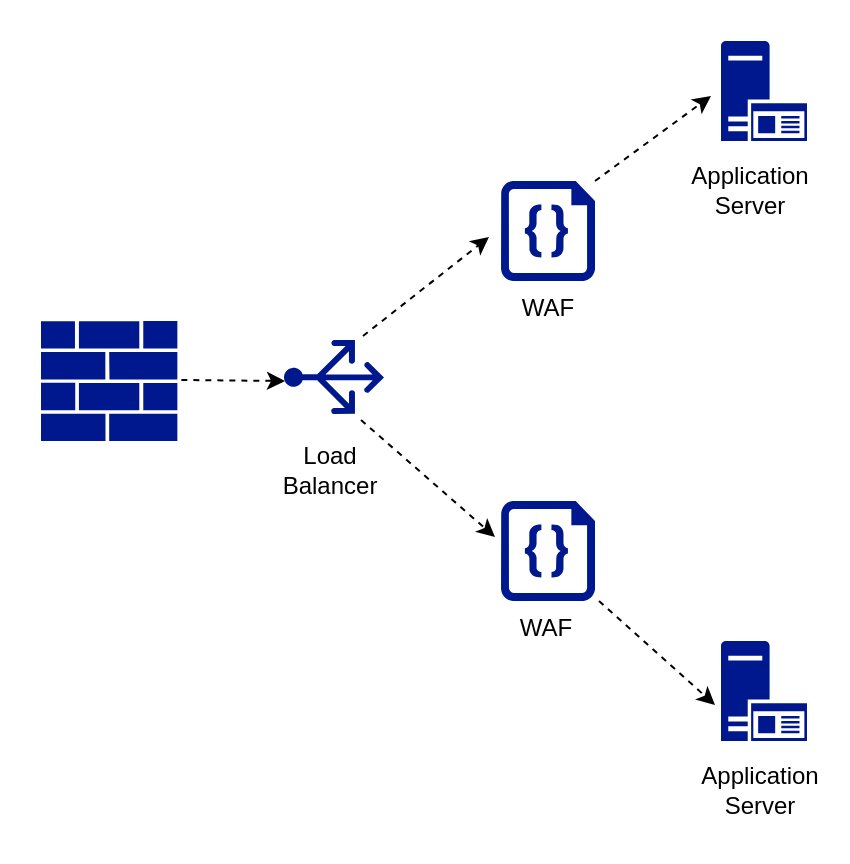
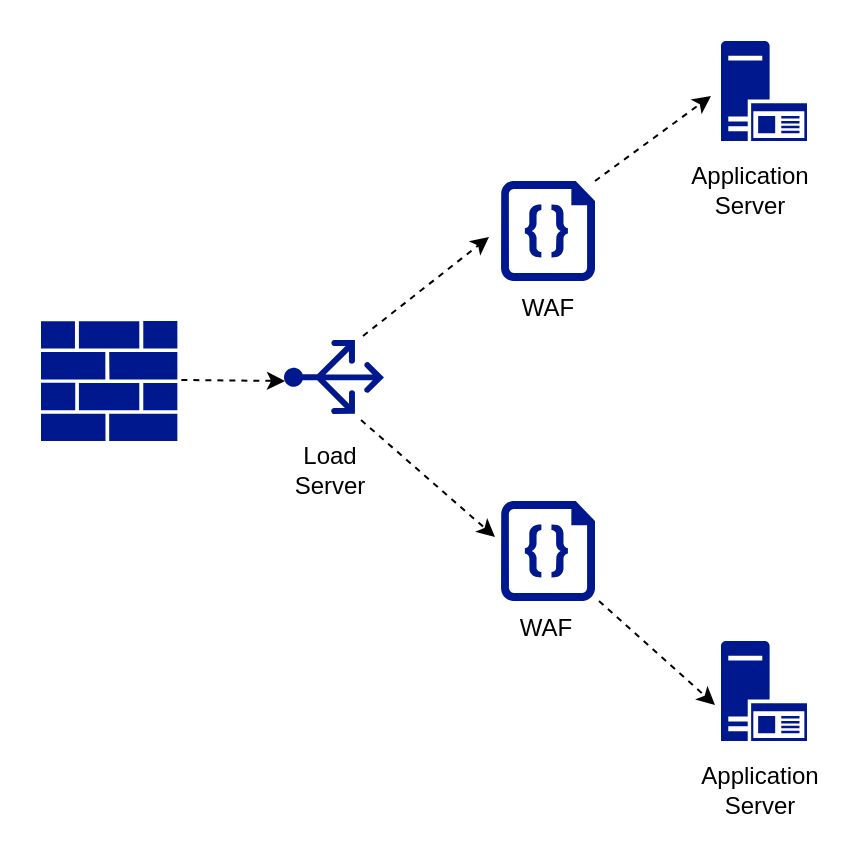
- <mxCell id="13" value="Load Balancer" style="text;html=1;strokeColor=none;fillColor=none;align=center;verticalAlign=middle;whiteSpace=wrap;rounded=0;" vertex="1" parent="1"><mxGeometry x="145" y="220" width="40" height="30" as="geometry" /></mxCell>
+ <mxCell id="13" value="Load Server" style="text;html=1;strokeColor=none;fillColor=none;align=center;verticalAlign=middle;whiteSpace=wrap;rounded=0;" vertex="1" parent="1"><mxGeometry x="145" y="220" width="40" height="30" as="geometry" /></mxCell>
